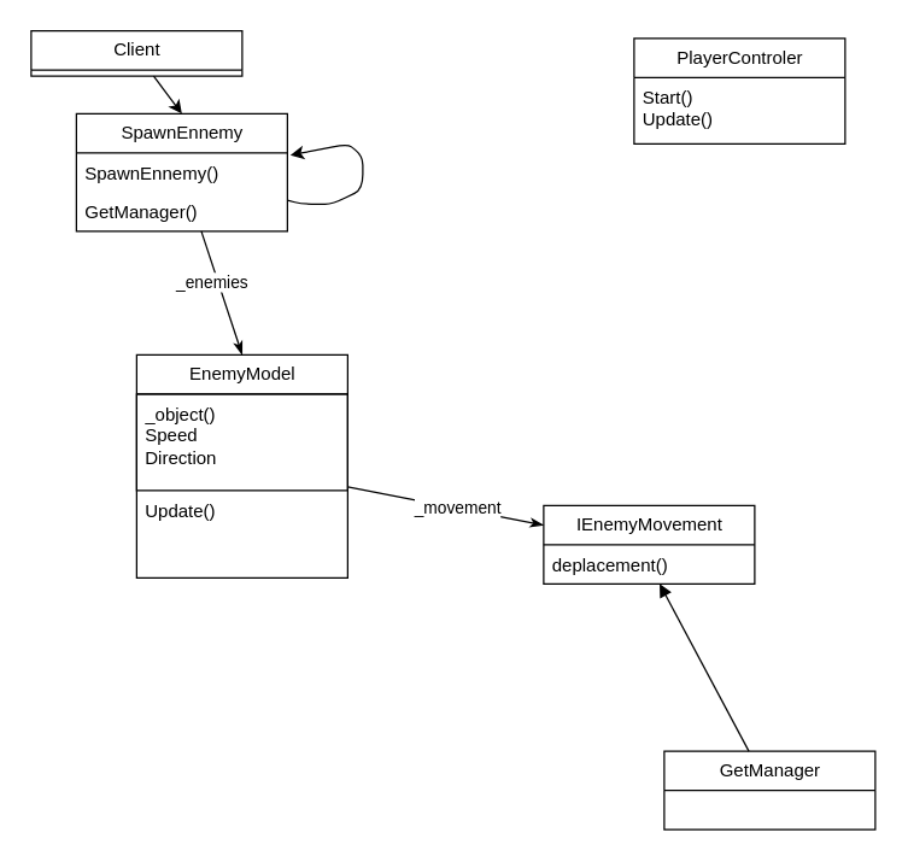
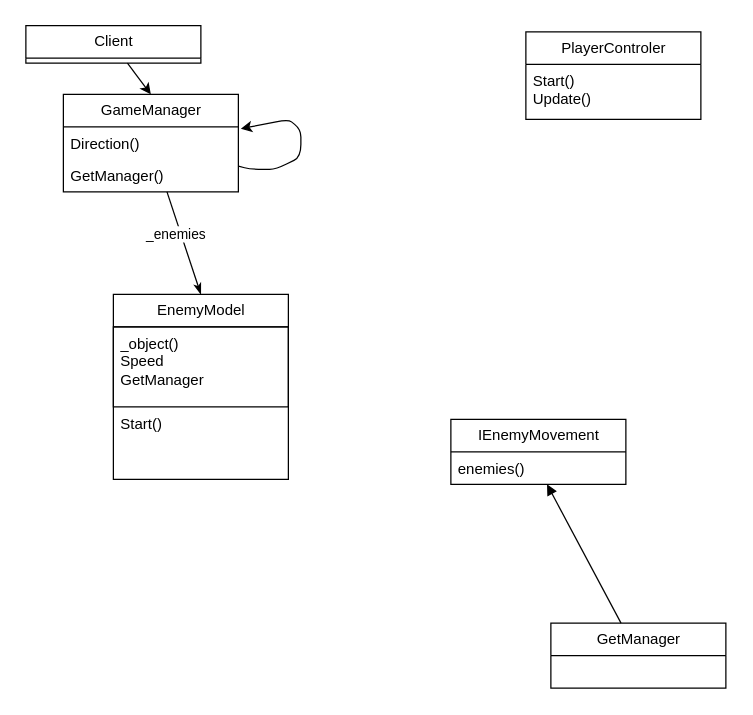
- <mxCell id="4" value="SpawnEnnemy" style="swimlane;fontStyle=0;childLayout=stackLayout;horizontal=1;startSize=26;fillColor=none;horizontalStack=0;resizeParent=1;resizeParentMax=0;resizeLast=0;collapsible=1;marginBottom=0;html=1;" parent="1" vertex="1"><mxGeometry x="50" y="75" width="140" height="78" as="geometry" /></mxCell>
+ <mxCell id="4" value="GameManager" style="swimlane;fontStyle=0;childLayout=stackLayout;horizontal=1;startSize=26;fillColor=none;horizontalStack=0;resizeParent=1;resizeParentMax=0;resizeLast=0;collapsible=1;marginBottom=0;html=1;" parent="1" vertex="1"><mxGeometry x="50" y="75" width="140" height="78" as="geometry" /></mxCell>
- <mxCell id="5" value="SpawnEnnemy()&lt;br&gt;" style="text;strokeColor=none;fillColor=none;align=left;verticalAlign=top;spacingLeft=4;spacingRight=4;overflow=hidden;rotatable=0;points=[[0,0.5],[1,0.5]];portConstraint=eastwest;whiteSpace=wrap;html=1;" parent="4" vertex="1"><mxGeometry y="26" width="140" height="26" as="geometry" /></mxCell>
+ <mxCell id="5" value="Direction()&lt;br&gt;" style="text;strokeColor=none;fillColor=none;align=left;verticalAlign=top;spacingLeft=4;spacingRight=4;overflow=hidden;rotatable=0;points=[[0,0.5],[1,0.5]];portConstraint=eastwest;whiteSpace=wrap;html=1;" parent="4" vertex="1"><mxGeometry y="26" width="140" height="26" as="geometry" /></mxCell>
- <mxCell id="13" value="_object()&lt;br&gt;Speed&lt;br&gt;Direction" style="text;strokeColor=default;fillColor=none;align=left;verticalAlign=top;spacingLeft=4;spacingRight=4;overflow=hidden;rotatable=0;points=[[0,0.5],[1,0.5]];portConstraint=eastwest;whiteSpace=wrap;html=1;" vertex="1" parent="12"><mxGeometry y="26" width="140" height="64" as="geometry" /></mxCell>
+ <mxCell id="13" value="_object()&lt;br&gt;Speed&lt;br&gt;GetManager" style="text;strokeColor=default;fillColor=none;align=left;verticalAlign=top;spacingLeft=4;spacingRight=4;overflow=hidden;rotatable=0;points=[[0,0.5],[1,0.5]];portConstraint=eastwest;whiteSpace=wrap;html=1;" vertex="1" parent="12"><mxGeometry y="26" width="140" height="64" as="geometry" /></mxCell>
- <mxCell id="10" style="edgeStyle=none;html=1;entryX=0;entryY=0.25;entryDx=0;entryDy=0;endArrow=classicThin;endFill=1;" edge="1" parent="1" source="12" target="15"><mxGeometry relative="1" as="geometry" /></mxCell>
- <mxCell id="11" value="_movement" style="edgeLabel;html=1;align=center;verticalAlign=middle;resizable=0;points=[];" vertex="1" connectable="0" parent="10"><mxGeometry x="0.121" relative="1" as="geometry"><mxPoint as="offset" /></mxGeometry></mxCell>
- <mxCell id="14" value="Update()&lt;br&gt;" style="text;strokeColor=none;fillColor=none;align=left;verticalAlign=top;spacingLeft=4;spacingRight=4;overflow=hidden;rotatable=0;points=[[0,0.5],[1,0.5]];portConstraint=eastwest;whiteSpace=wrap;html=1;" vertex="1" parent="12"><mxGeometry y="90" width="140" height="58" as="geometry" /></mxCell>
+ <mxCell id="14" value="Start()&lt;br&gt;" style="text;strokeColor=none;fillColor=none;align=left;verticalAlign=top;spacingLeft=4;spacingRight=4;overflow=hidden;rotatable=0;points=[[0,0.5],[1,0.5]];portConstraint=eastwest;whiteSpace=wrap;html=1;" vertex="1" parent="12"><mxGeometry y="90" width="140" height="58" as="geometry" /></mxCell>
- <mxCell id="16" value="deplacement()&lt;br&gt;" style="text;strokeColor=none;fillColor=none;align=left;verticalAlign=top;spacingLeft=4;spacingRight=4;overflow=hidden;rotatable=0;points=[[0,0.5],[1,0.5]];portConstraint=eastwest;whiteSpace=wrap;html=1;" vertex="1" parent="15"><mxGeometry y="26" width="140" height="26" as="geometry" /></mxCell>
+ <mxCell id="16" value="enemies()&lt;br&gt;" style="text;strokeColor=none;fillColor=none;align=left;verticalAlign=top;spacingLeft=4;spacingRight=4;overflow=hidden;rotatable=0;points=[[0,0.5],[1,0.5]];portConstraint=eastwest;whiteSpace=wrap;html=1;" vertex="1" parent="15"><mxGeometry y="26" width="140" height="26" as="geometry" /></mxCell>
